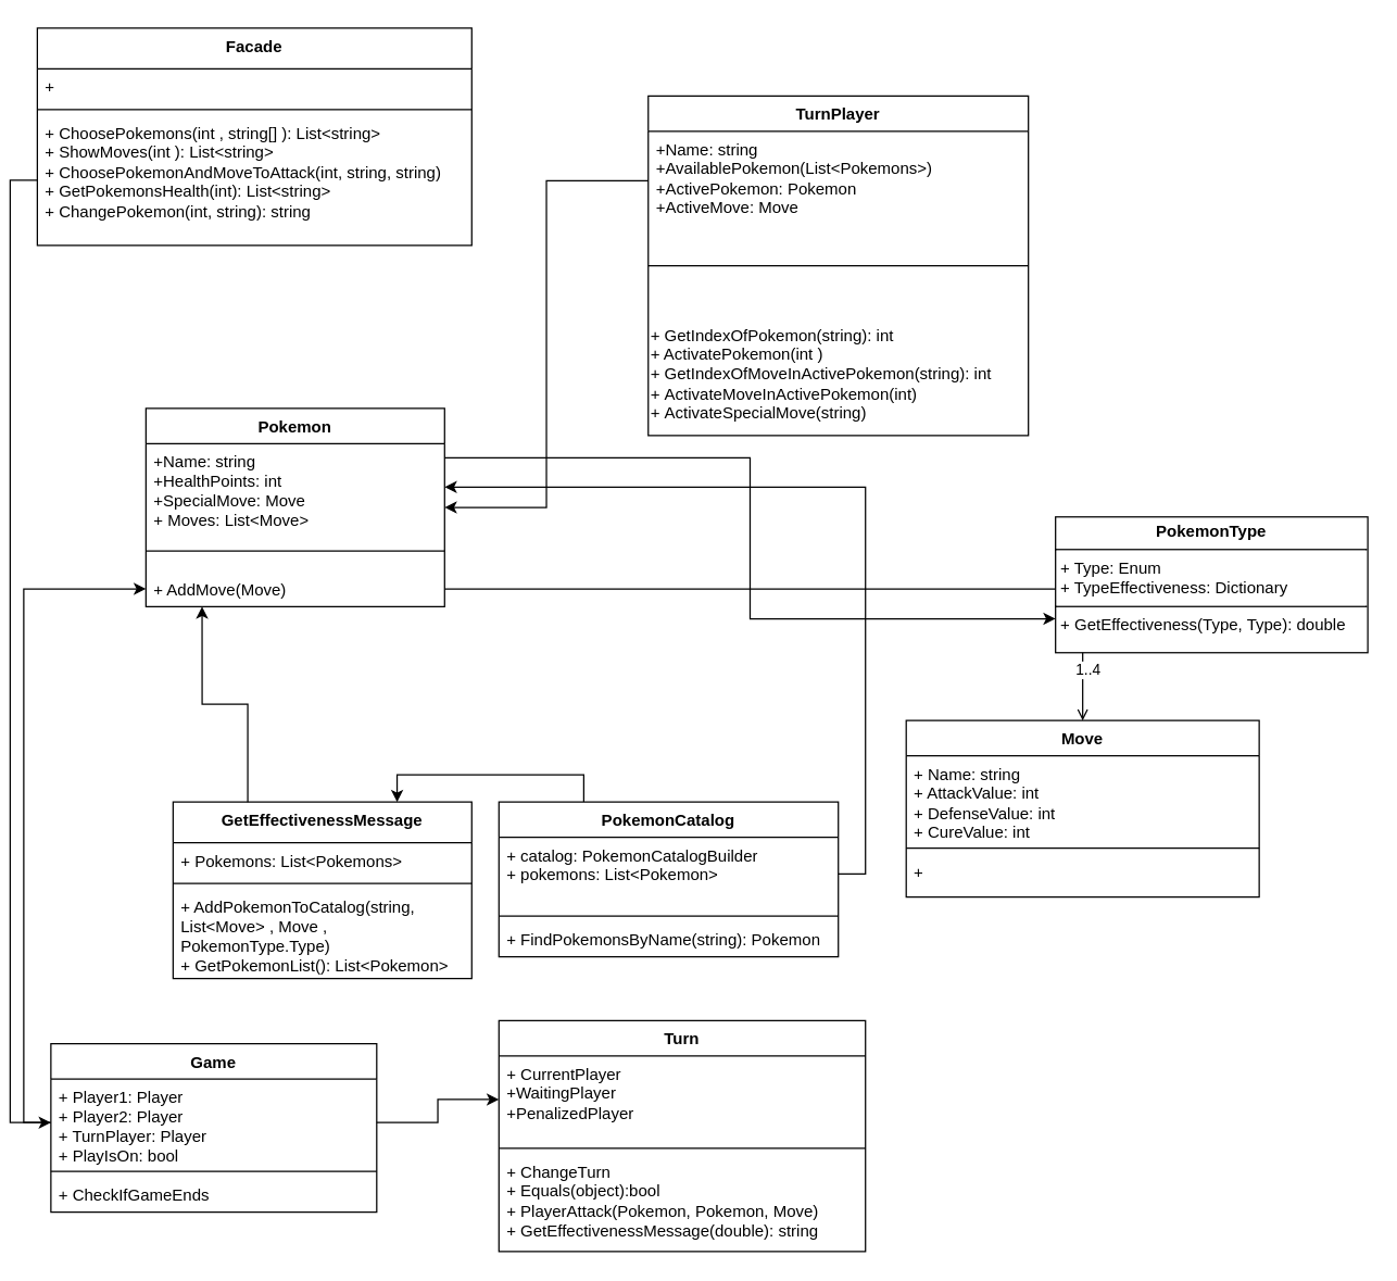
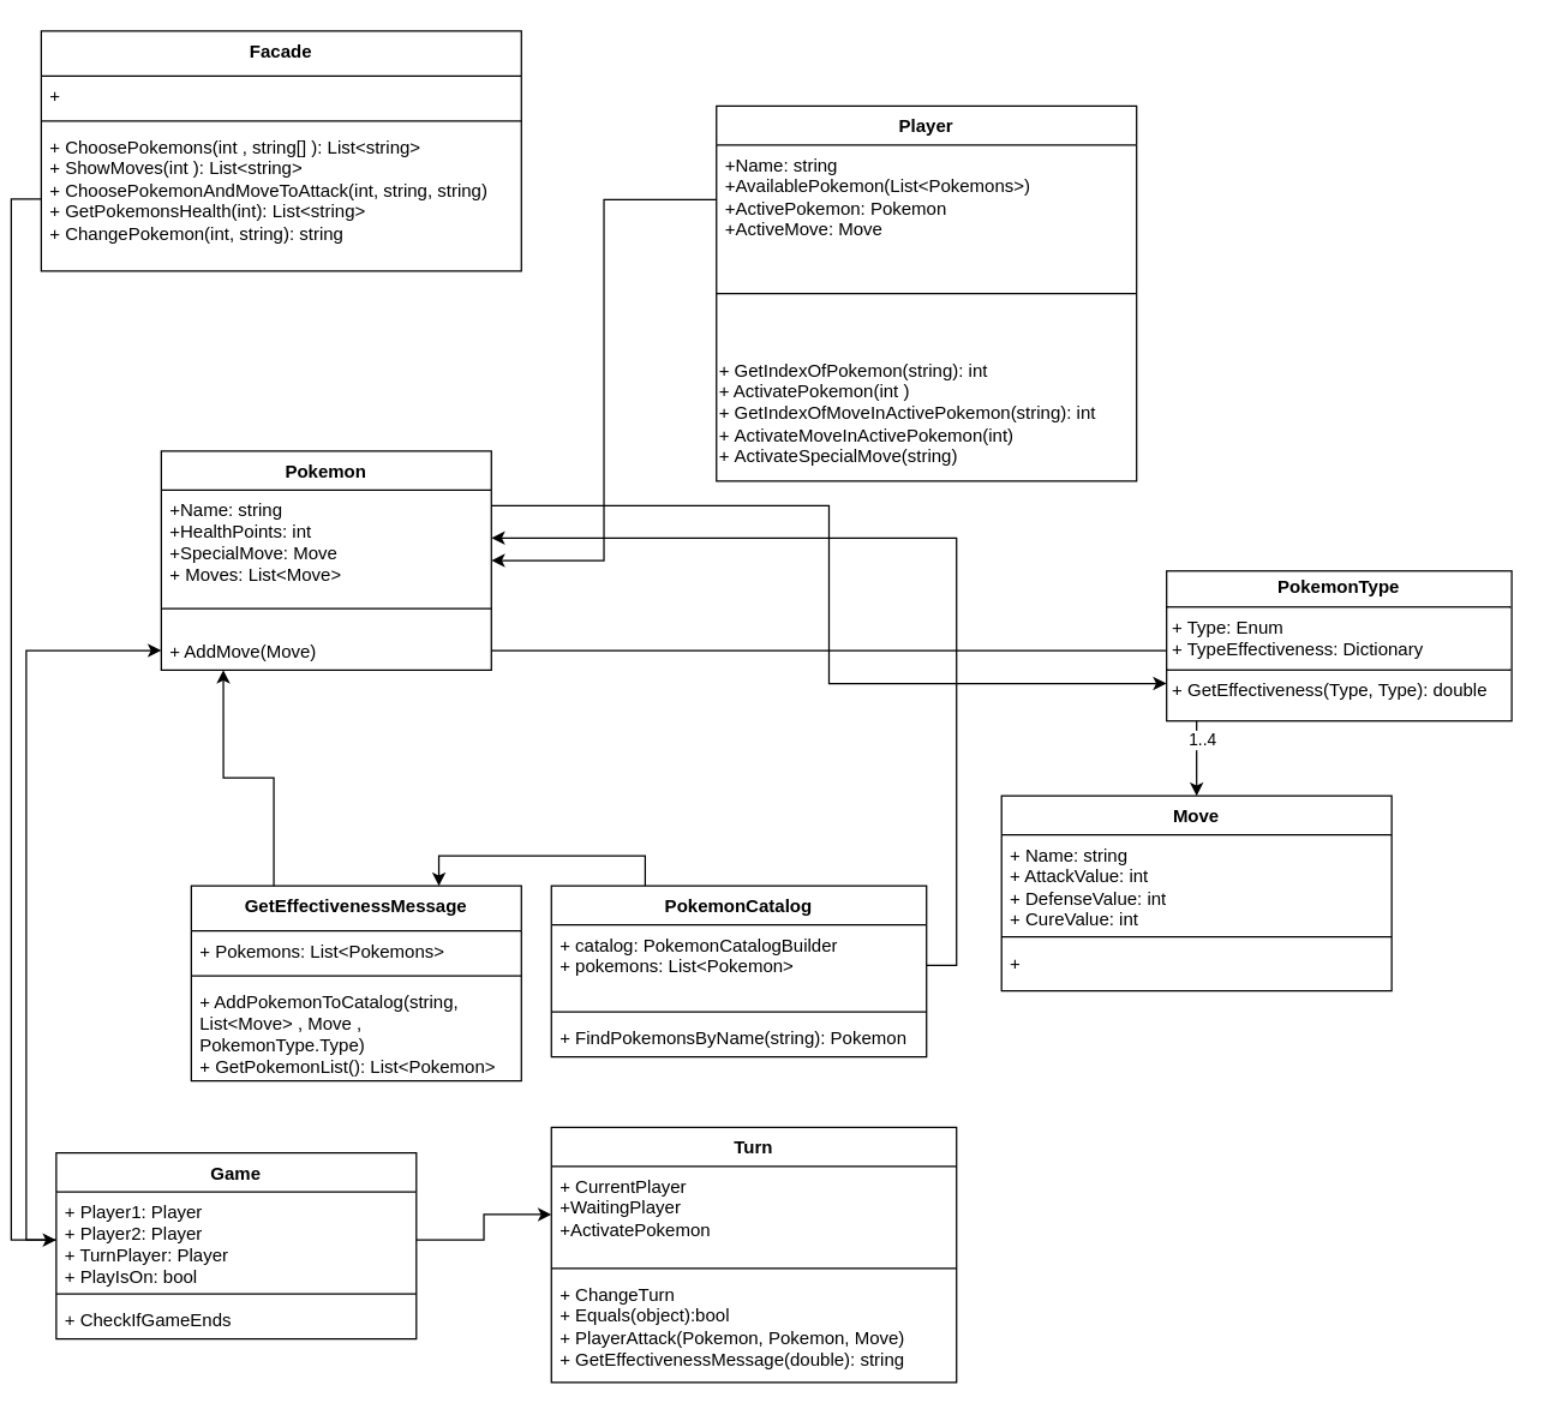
- <mxCell id="3" value="TurnPlayer" style="swimlane;fontStyle=1;align=center;verticalAlign=top;childLayout=stackLayout;horizontal=1;startSize=26;horizontalStack=0;resizeParent=1;resizeParentMax=0;resizeLast=0;collapsible=1;marginBottom=0;whiteSpace=wrap;html=1;" parent="1" vertex="1"><mxGeometry x="470" y="70" width="280" height="250" as="geometry" /></mxCell>
+ <mxCell id="3" value="Player" style="swimlane;fontStyle=1;align=center;verticalAlign=top;childLayout=stackLayout;horizontal=1;startSize=26;horizontalStack=0;resizeParent=1;resizeParentMax=0;resizeLast=0;collapsible=1;marginBottom=0;whiteSpace=wrap;html=1;" parent="1" vertex="1"><mxGeometry x="470" y="70" width="280" height="250" as="geometry" /></mxCell>
- <mxCell id="25" style="edgeStyle=orthogonalEdgeStyle;rounded=0;orthogonalLoop=1;jettySize=auto;html=1;endArrow=open;" parent="1" source="11" target="17" edge="1"><mxGeometry relative="1" as="geometry" /></mxCell>
+ <mxCell id="25" style="edgeStyle=orthogonalEdgeStyle;rounded=0;orthogonalLoop=1;jettySize=auto;html=1;" parent="1" source="11" target="17" edge="1"><mxGeometry relative="1" as="geometry" /></mxCell>
- <mxCell id="22" value="+ CurrentPlayer&lt;div&gt;+WaitingPlayer&lt;/div&gt;&lt;div&gt;+PenalizedPlayer&lt;/div&gt;" style="text;strokeColor=none;fillColor=none;align=left;verticalAlign=top;spacingLeft=4;spacingRight=4;overflow=hidden;rotatable=0;points=[[0,0.5],[1,0.5]];portConstraint=eastwest;whiteSpace=wrap;html=1;" parent="21" vertex="1"><mxGeometry y="26" width="270" height="64" as="geometry" /></mxCell>
+ <mxCell id="22" value="+ CurrentPlayer&lt;div&gt;+WaitingPlayer&lt;/div&gt;&lt;div&gt;+ActivatePokemon&lt;/div&gt;" style="text;strokeColor=none;fillColor=none;align=left;verticalAlign=top;spacingLeft=4;spacingRight=4;overflow=hidden;rotatable=0;points=[[0,0.5],[1,0.5]];portConstraint=eastwest;whiteSpace=wrap;html=1;" parent="21" vertex="1"><mxGeometry y="26" width="270" height="64" as="geometry" /></mxCell>
